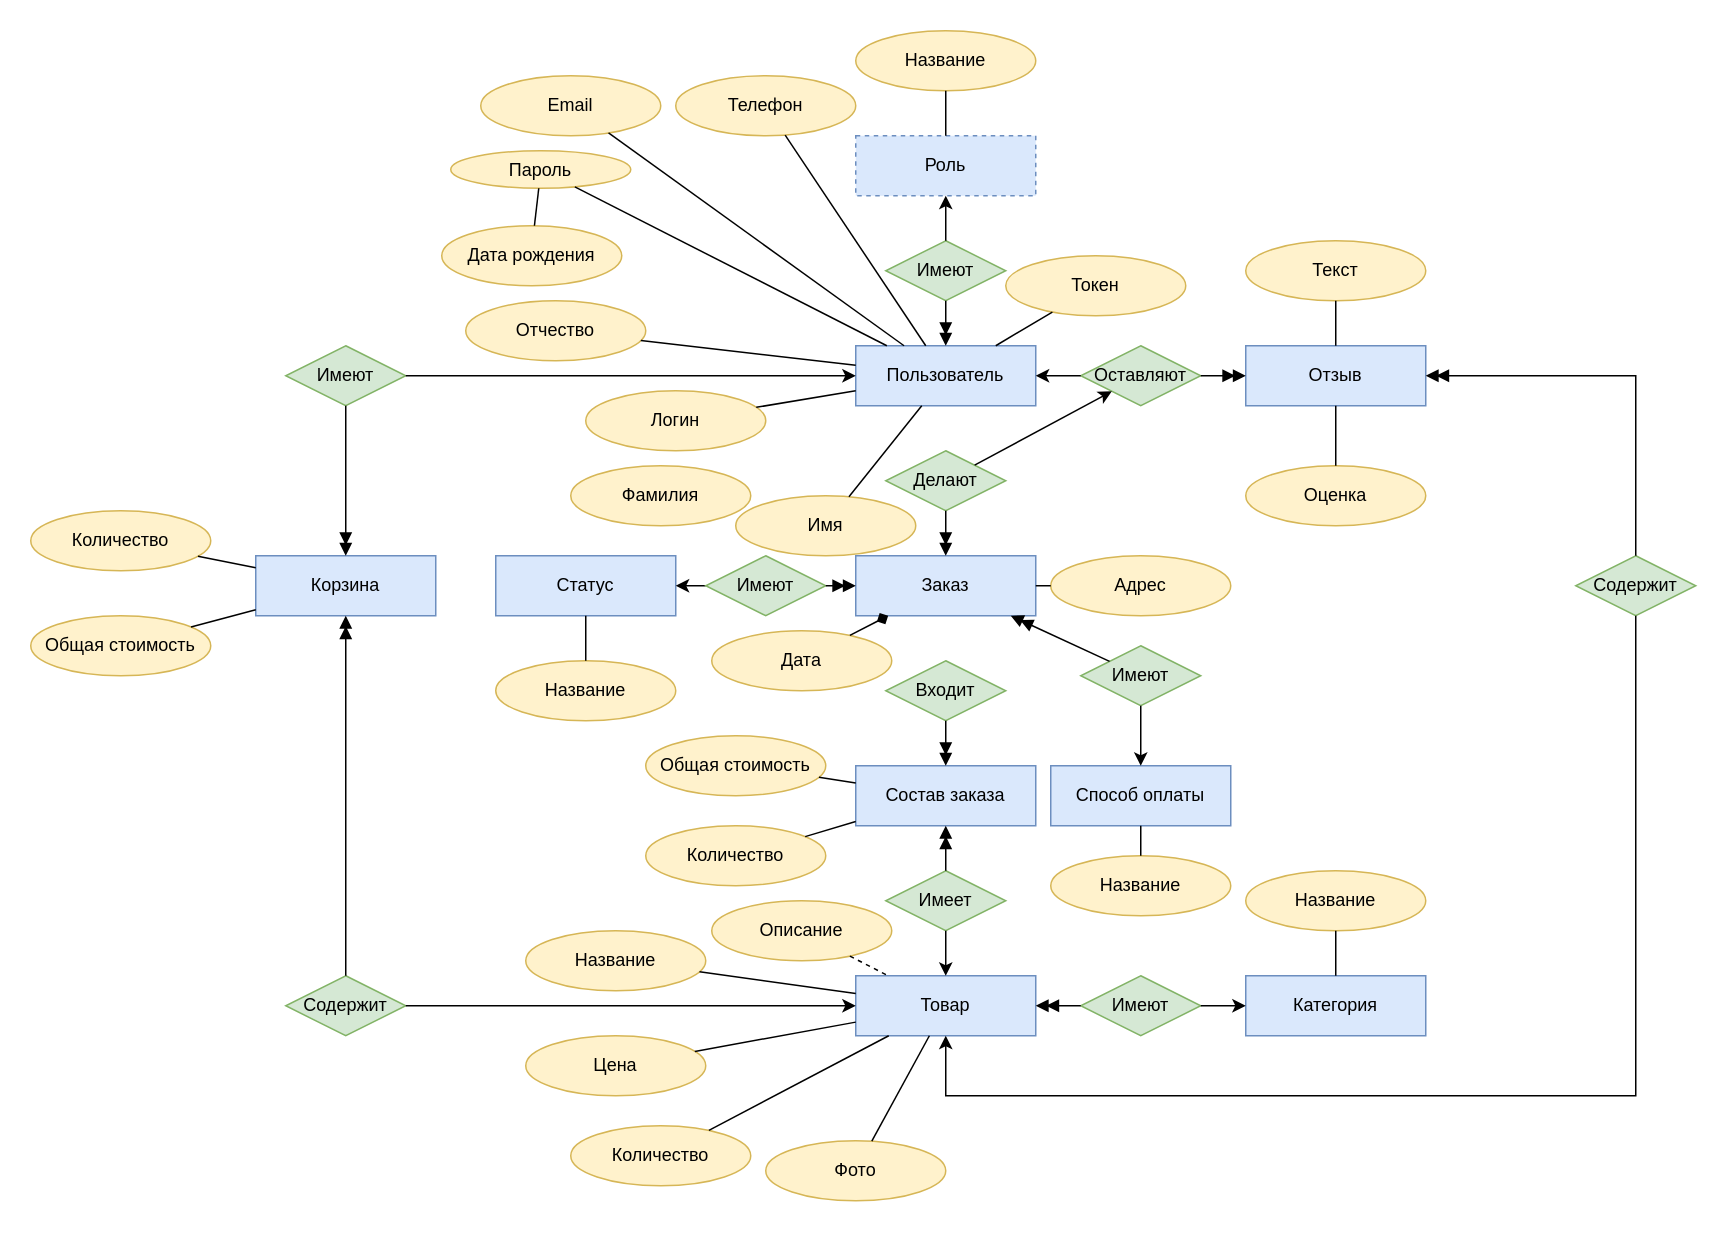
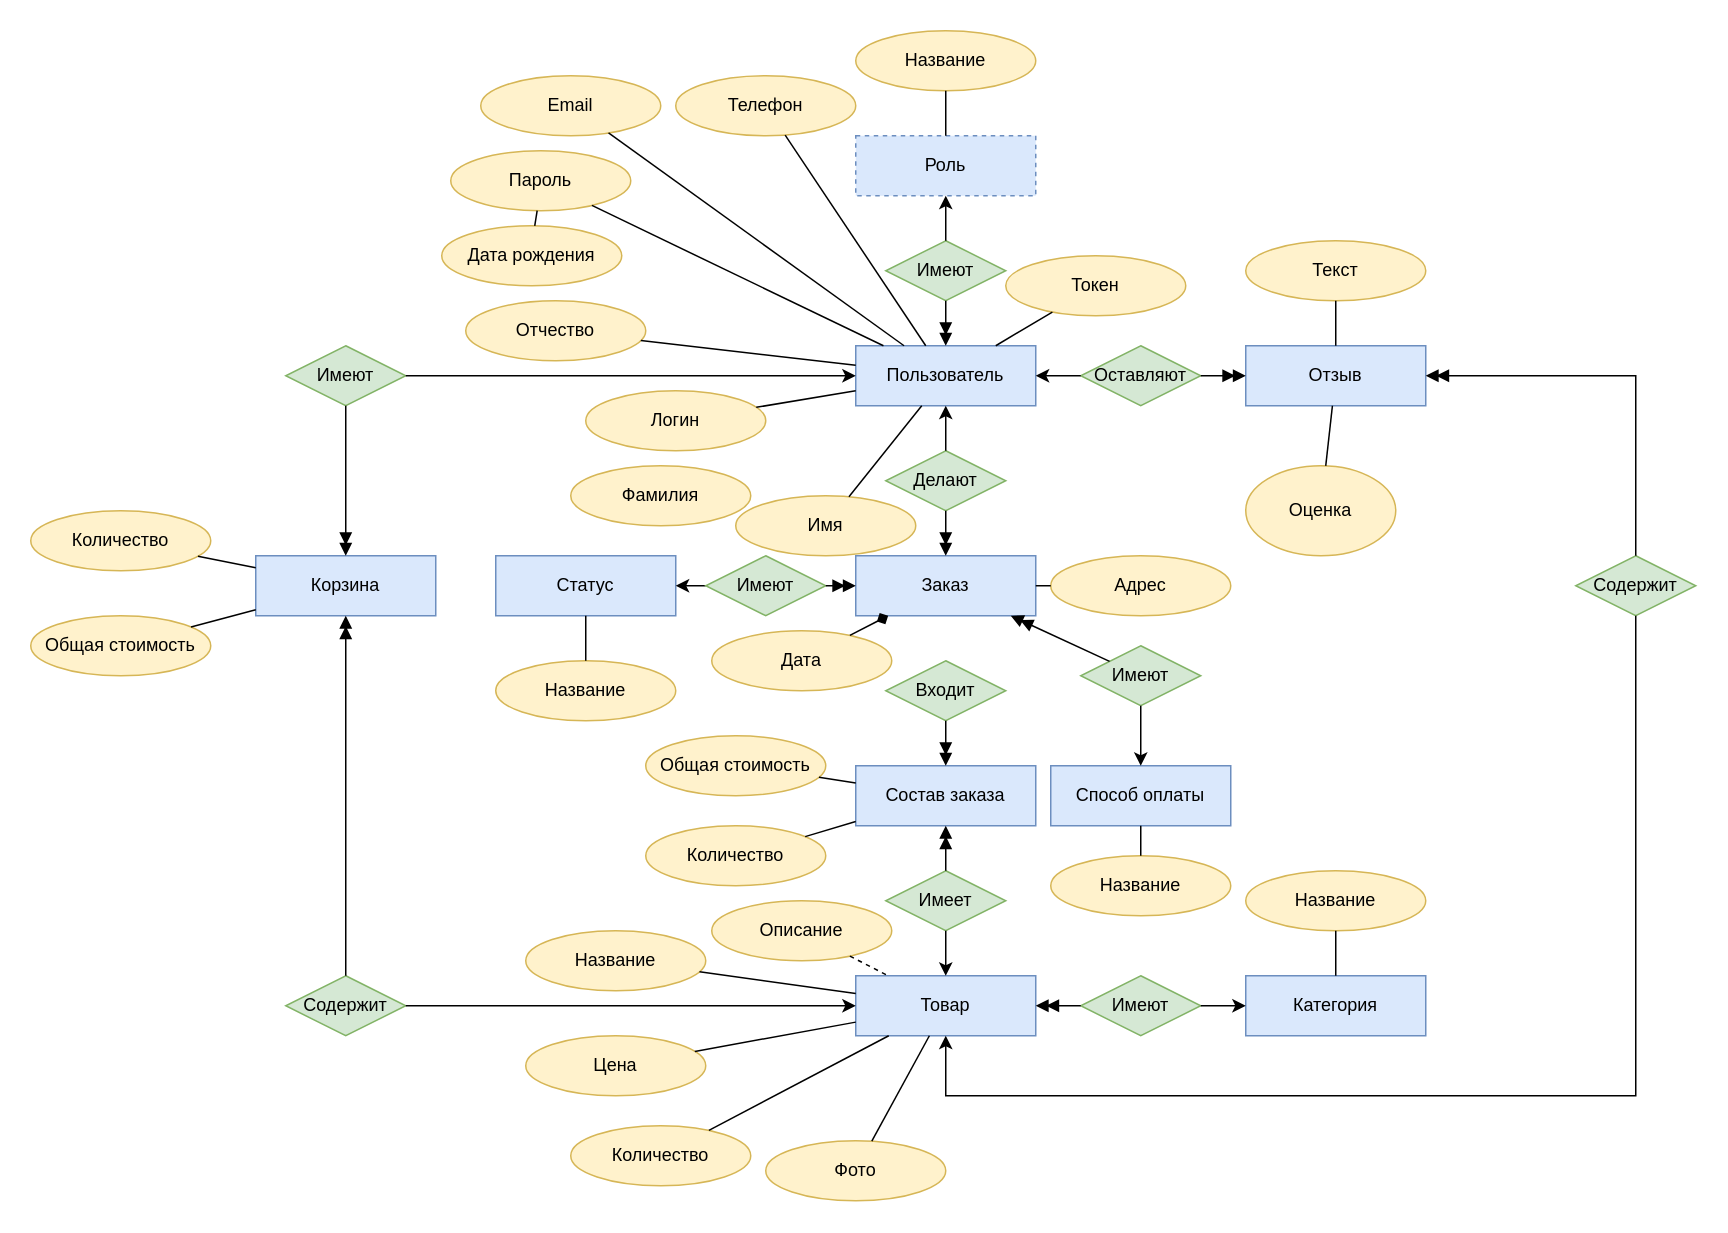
- <mxCell id="58" value="Пароль" style="ellipse;whiteSpace=wrap;html=1;fillColor=#fff2cc;strokeColor=#d6b656;" parent="1" vertex="1"><mxGeometry x="300" y="100" width="120" height="25" as="geometry" /></mxCell>
+ <mxCell id="58" value="Пароль" style="ellipse;whiteSpace=wrap;html=1;fillColor=#fff2cc;strokeColor=#d6b656;" parent="1" vertex="1"><mxGeometry x="300" y="100" width="120" height="40" as="geometry" /></mxCell>
- <mxCell id="23" value="" style="endArrow=classic;html=1;rounded=0;" parent="1" source="22" target="19" edge="1"><mxGeometry width="50" height="50" relative="1" as="geometry"><mxPoint x="640" y="170" as="sourcePoint" /><mxPoint x="640" y="140" as="targetPoint" /></mxGeometry></mxCell>
+ <mxCell id="23" value="" style="endArrow=classic;html=1;rounded=0;" parent="1" source="22" target="2" edge="1"><mxGeometry width="50" height="50" relative="1" as="geometry"><mxPoint x="640" y="170" as="sourcePoint" /><mxPoint x="640" y="140" as="targetPoint" /></mxGeometry></mxCell>
- <mxCell id="89" value="Оценка" style="ellipse;whiteSpace=wrap;html=1;fillColor=#fff2cc;strokeColor=#d6b656;" parent="1" vertex="1"><mxGeometry x="830" y="310" width="120" height="40" as="geometry" /></mxCell>
+ <mxCell id="89" value="Оценка" style="ellipse;whiteSpace=wrap;html=1;fillColor=#fff2cc;strokeColor=#d6b656;" parent="1" vertex="1"><mxGeometry x="830" y="310" width="100" height="60" as="geometry" /></mxCell>
